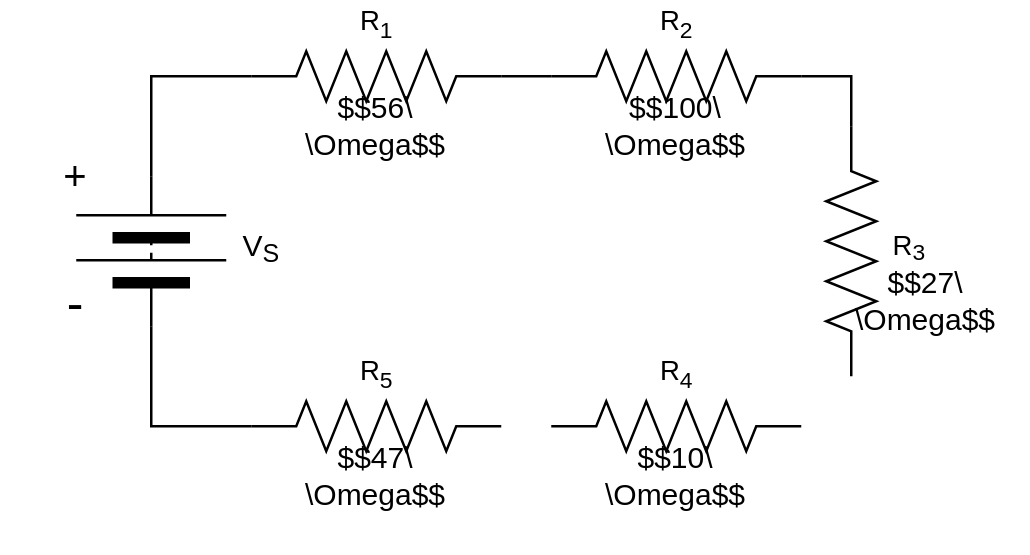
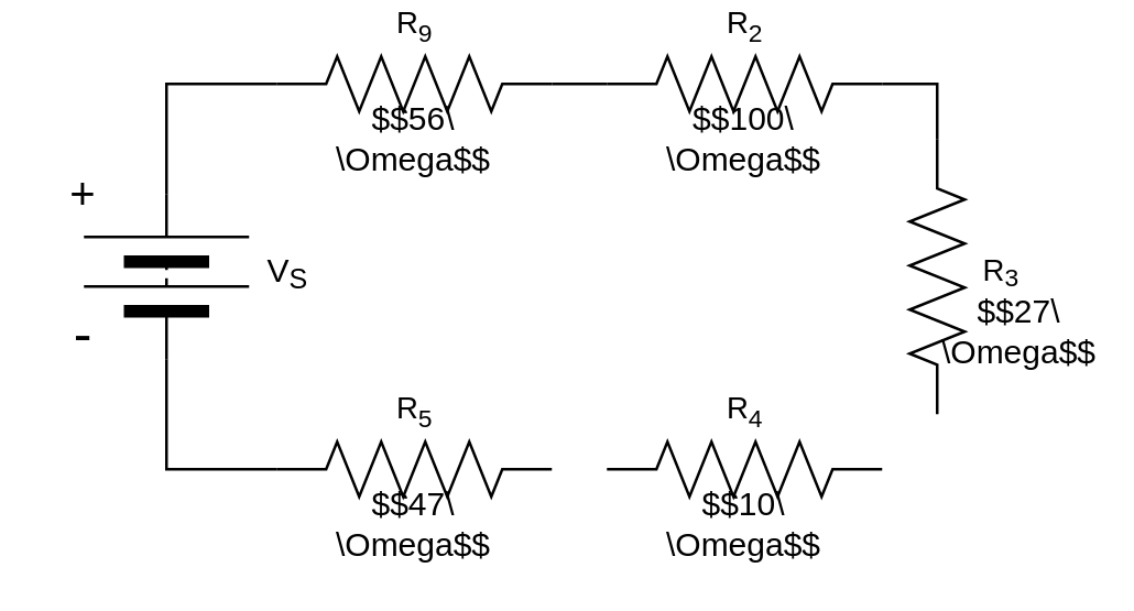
- <mxCell id="3" value="R&lt;sub&gt;1&lt;/sub&gt;" style="pointerEvents=1;verticalLabelPosition=top;shadow=0;dashed=0;align=center;html=1;verticalAlign=bottom;shape=mxgraph.electrical.resistors.resistor_2;fontFamily=Helvetica;fontSize=11;fontColor=default;labelBackgroundColor=default;labelPosition=center;" parent="1" vertex="1"><mxGeometry x="100" y="20" width="100" height="20" as="geometry" /></mxCell>
+ <mxCell id="3" value="R&lt;sub&gt;9&lt;/sub&gt;" style="pointerEvents=1;verticalLabelPosition=top;shadow=0;dashed=0;align=center;html=1;verticalAlign=bottom;shape=mxgraph.electrical.resistors.resistor_2;fontFamily=Helvetica;fontSize=11;fontColor=default;labelBackgroundColor=default;labelPosition=center;" parent="1" vertex="1"><mxGeometry x="100" y="20" width="100" height="20" as="geometry" /></mxCell>
